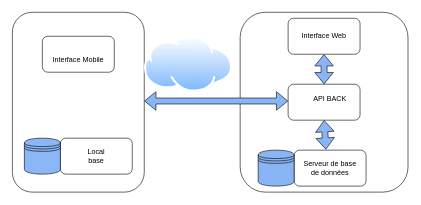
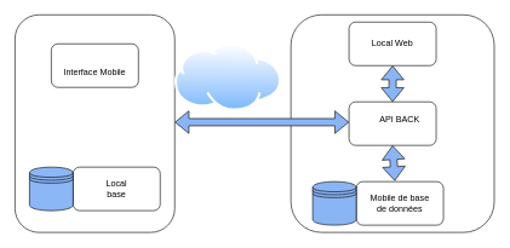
- <mxCell id="11" value="Interface Web " style="text;html=1;strokeColor=none;fillColor=none;align=center;verticalAlign=middle;whiteSpace=wrap;rounded=1;" vertex="1" parent="1"><mxGeometry x="490" y="45" width="100" height="30" as="geometry" /></mxCell>
+ <mxCell id="11" value="Local Web " style="text;html=1;strokeColor=none;fillColor=none;align=center;verticalAlign=middle;whiteSpace=wrap;rounded=1;" vertex="1" parent="1"><mxGeometry x="490" y="45" width="100" height="30" as="geometry" /></mxCell>
- <mxCell id="9" value="Serveur de base de données" style="text;html=1;strokeColor=none;fillColor=none;align=center;verticalAlign=middle;whiteSpace=wrap;rounded=1;" vertex="1" parent="1"><mxGeometry x="500" y="265" width="100" height="30" as="geometry" /></mxCell>
+ <mxCell id="9" value="Mobile de base de données" style="text;html=1;strokeColor=none;fillColor=none;align=center;verticalAlign=middle;whiteSpace=wrap;rounded=1;" vertex="1" parent="1"><mxGeometry x="500" y="265" width="100" height="30" as="geometry" /></mxCell>
